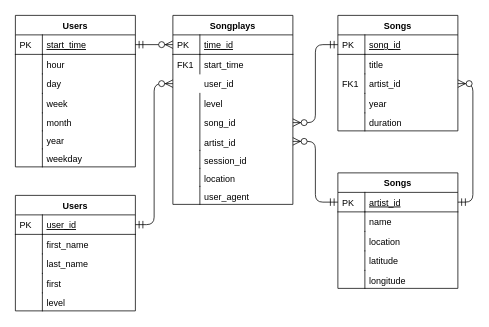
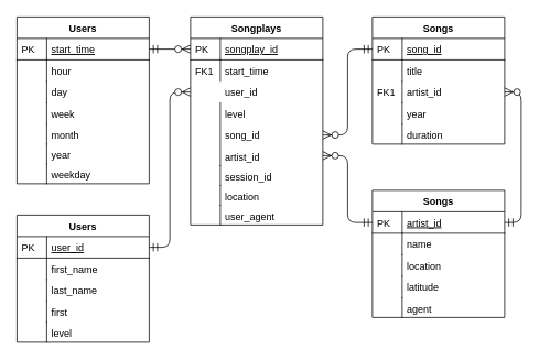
- <mxCell id="3" value="time_id" style="shape=partialRectangle;top=0;left=0;right=0;bottom=1;align=left;verticalAlign=top;fillColor=none;spacingLeft=40;spacingRight=4;overflow=hidden;rotatable=0;points=[[0,0.5],[1,0.5]];portConstraint=eastwest;dropTarget=0;rounded=0;shadow=0;strokeWidth=1;fontStyle=4" parent="2" vertex="1"><mxGeometry y="26" width="160" height="26" as="geometry" /></mxCell>
+ <mxCell id="3" value="songplay_id" style="shape=partialRectangle;top=0;left=0;right=0;bottom=1;align=left;verticalAlign=top;fillColor=none;spacingLeft=40;spacingRight=4;overflow=hidden;rotatable=0;points=[[0,0.5],[1,0.5]];portConstraint=eastwest;dropTarget=0;rounded=0;shadow=0;strokeWidth=1;fontStyle=4" parent="2" vertex="1"><mxGeometry y="26" width="160" height="26" as="geometry" /></mxCell>
- <mxCell id="54" value="longitude" style="shape=partialRectangle;top=0;left=0;right=0;bottom=0;align=left;verticalAlign=top;fillColor=none;spacingLeft=40;spacingRight=4;overflow=hidden;rotatable=0;points=[[0,0.5],[1,0.5]];portConstraint=eastwest;dropTarget=0;rounded=0;shadow=0;strokeWidth=1;" parent="45" vertex="1"><mxGeometry y="130" width="160" height="24" as="geometry" /></mxCell>
+ <mxCell id="54" value="agent" style="shape=partialRectangle;top=0;left=0;right=0;bottom=0;align=left;verticalAlign=top;fillColor=none;spacingLeft=40;spacingRight=4;overflow=hidden;rotatable=0;points=[[0,0.5],[1,0.5]];portConstraint=eastwest;dropTarget=0;rounded=0;shadow=0;strokeWidth=1;" parent="45" vertex="1"><mxGeometry y="130" width="160" height="24" as="geometry" /></mxCell>
